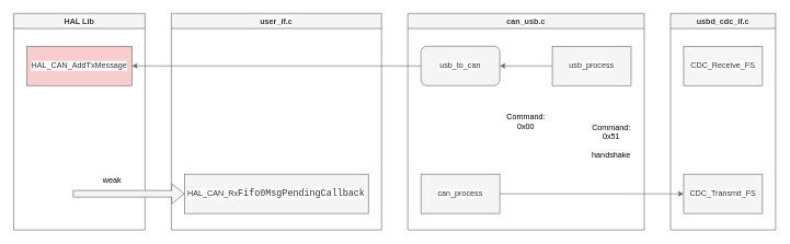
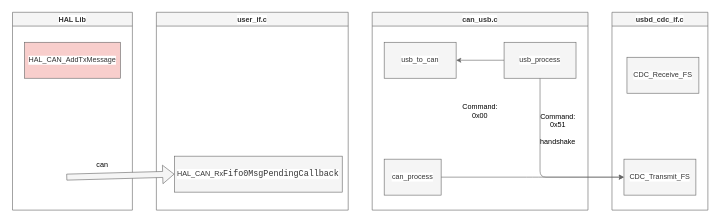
- <mxCell id="6" style="edgeStyle=orthogonalEdgeStyle;html=1;exitX=0;exitY=0.5;exitDx=0;exitDy=0;entryX=1;entryY=0.5;entryDx=0;entryDy=0;fontColor=#000000;labelBackgroundColor=#FFFFFF;fillColor=#f5f5f5;strokeColor=#666666;" edge="1" parent="1" source="7" target="10"><mxGeometry relative="1" as="geometry" /></mxCell>
- <mxCell id="7" value="usb_to_can" style="whiteSpace=wrap;html=1;labelBackgroundColor=#FFFFFF;fillColor=#f5f5f5;fontColor=#333333;strokeColor=#666666;rounded=1;" vertex="1" parent="1"><mxGeometry x="640" y="70" width="120" height="60" as="geometry" /></mxCell>
+ <mxCell id="7" value="usb_to_can" style="rounded=0;whiteSpace=wrap;html=1;labelBackgroundColor=#FFFFFF;fillColor=#f5f5f5;fontColor=#333333;strokeColor=#666666;" vertex="1" parent="1"><mxGeometry x="640" y="70" width="120" height="60" as="geometry" /></mxCell>
- <mxCell id="9" value="CDC_Receive_FS" style="rounded=0;whiteSpace=wrap;html=1;labelBackgroundColor=#FFFFFF;fillColor=#f5f5f5;fontColor=#333333;strokeColor=#666666;" vertex="1" parent="1"><mxGeometry x="1040" y="70" width="120" height="60" as="geometry" /></mxCell>
+ <mxCell id="9" value="CDC_Receive_FS" style="rounded=0;whiteSpace=wrap;html=1;labelBackgroundColor=#FFFFFF;fillColor=#f5f5f5;fontColor=#333333;strokeColor=#666666;" vertex="1" parent="1"><mxGeometry x="1045" y="95" width="120" height="60" as="geometry" /></mxCell>
+ <mxCell id="4" style="edgeStyle=orthogonalEdgeStyle;html=1;exitX=0.5;exitY=1;exitDx=0;exitDy=0;entryX=0;entryY=0.5;entryDx=0;entryDy=0;fontColor=#000000;labelBackgroundColor=#FFFFFF;fillColor=#f5f5f5;strokeColor=#666666;" edge="1" parent="1" source="5" target="8"><mxGeometry relative="1" as="geometry" /></mxCell>
- <mxCell id="19" value="weak" style="text;html=1;fillColor=none;align=center;verticalAlign=middle;whiteSpace=wrap;rounded=0;labelBackgroundColor=none;fontColor=#000000;" vertex="1" parent="18"><mxGeometry x="120" y="240" width="60" height="30" as="geometry" /></mxCell>
+ <mxCell id="19" value="can" style="text;html=1;fillColor=none;align=center;verticalAlign=middle;whiteSpace=wrap;rounded=0;labelBackgroundColor=none;fontColor=#000000;" vertex="1" parent="18"><mxGeometry x="120" y="240" width="60" height="30" as="geometry" /></mxCell>
- <mxCell id="17" value="&lt;font&gt;HAL_CAN_Rx&lt;span style=&quot;font-family: Consolas, &amp;quot;Courier New&amp;quot;, monospace; font-size: 14px;&quot;&gt;Fifo0MsgPendingCallback&lt;/span&gt;&lt;/font&gt;" style="rounded=0;whiteSpace=wrap;html=1;labelBackgroundColor=#FFFFFF;fillColor=#f5f5f5;fontColor=#333333;strokeColor=#666666;" vertex="1" parent="16"><mxGeometry x="20" y="245" width="280" height="60" as="geometry" /></mxCell>
+ <mxCell id="17" value="&lt;font&gt;HAL_CAN_Rx&lt;span style=&quot;font-family: Consolas, &amp;quot;Courier New&amp;quot;, monospace; font-size: 14px;&quot;&gt;Fifo0MsgPendingCallback&lt;/span&gt;&lt;/font&gt;" style="rounded=0;whiteSpace=wrap;html=1;labelBackgroundColor=#FFFFFF;fillColor=#f5f5f5;fontColor=#333333;strokeColor=#666666;" vertex="1" parent="16"><mxGeometry x="30" y="240" width="280" height="60" as="geometry" /></mxCell>
- <mxCell id="14" value="can_process" style="rounded=0;whiteSpace=wrap;html=1;labelBackgroundColor=#FFFFFF;fillColor=#f5f5f5;fontColor=#333333;strokeColor=#666666;" vertex="1" parent="11"><mxGeometry x="20" y="245" width="120" height="60" as="geometry" /></mxCell>
+ <mxCell id="14" value="can_process" style="rounded=0;whiteSpace=wrap;html=1;labelBackgroundColor=#FFFFFF;fillColor=#f5f5f5;fontColor=#333333;strokeColor=#666666;" vertex="1" parent="11"><mxGeometry x="20" y="245" width="95" height="60" as="geometry" /></mxCell>
